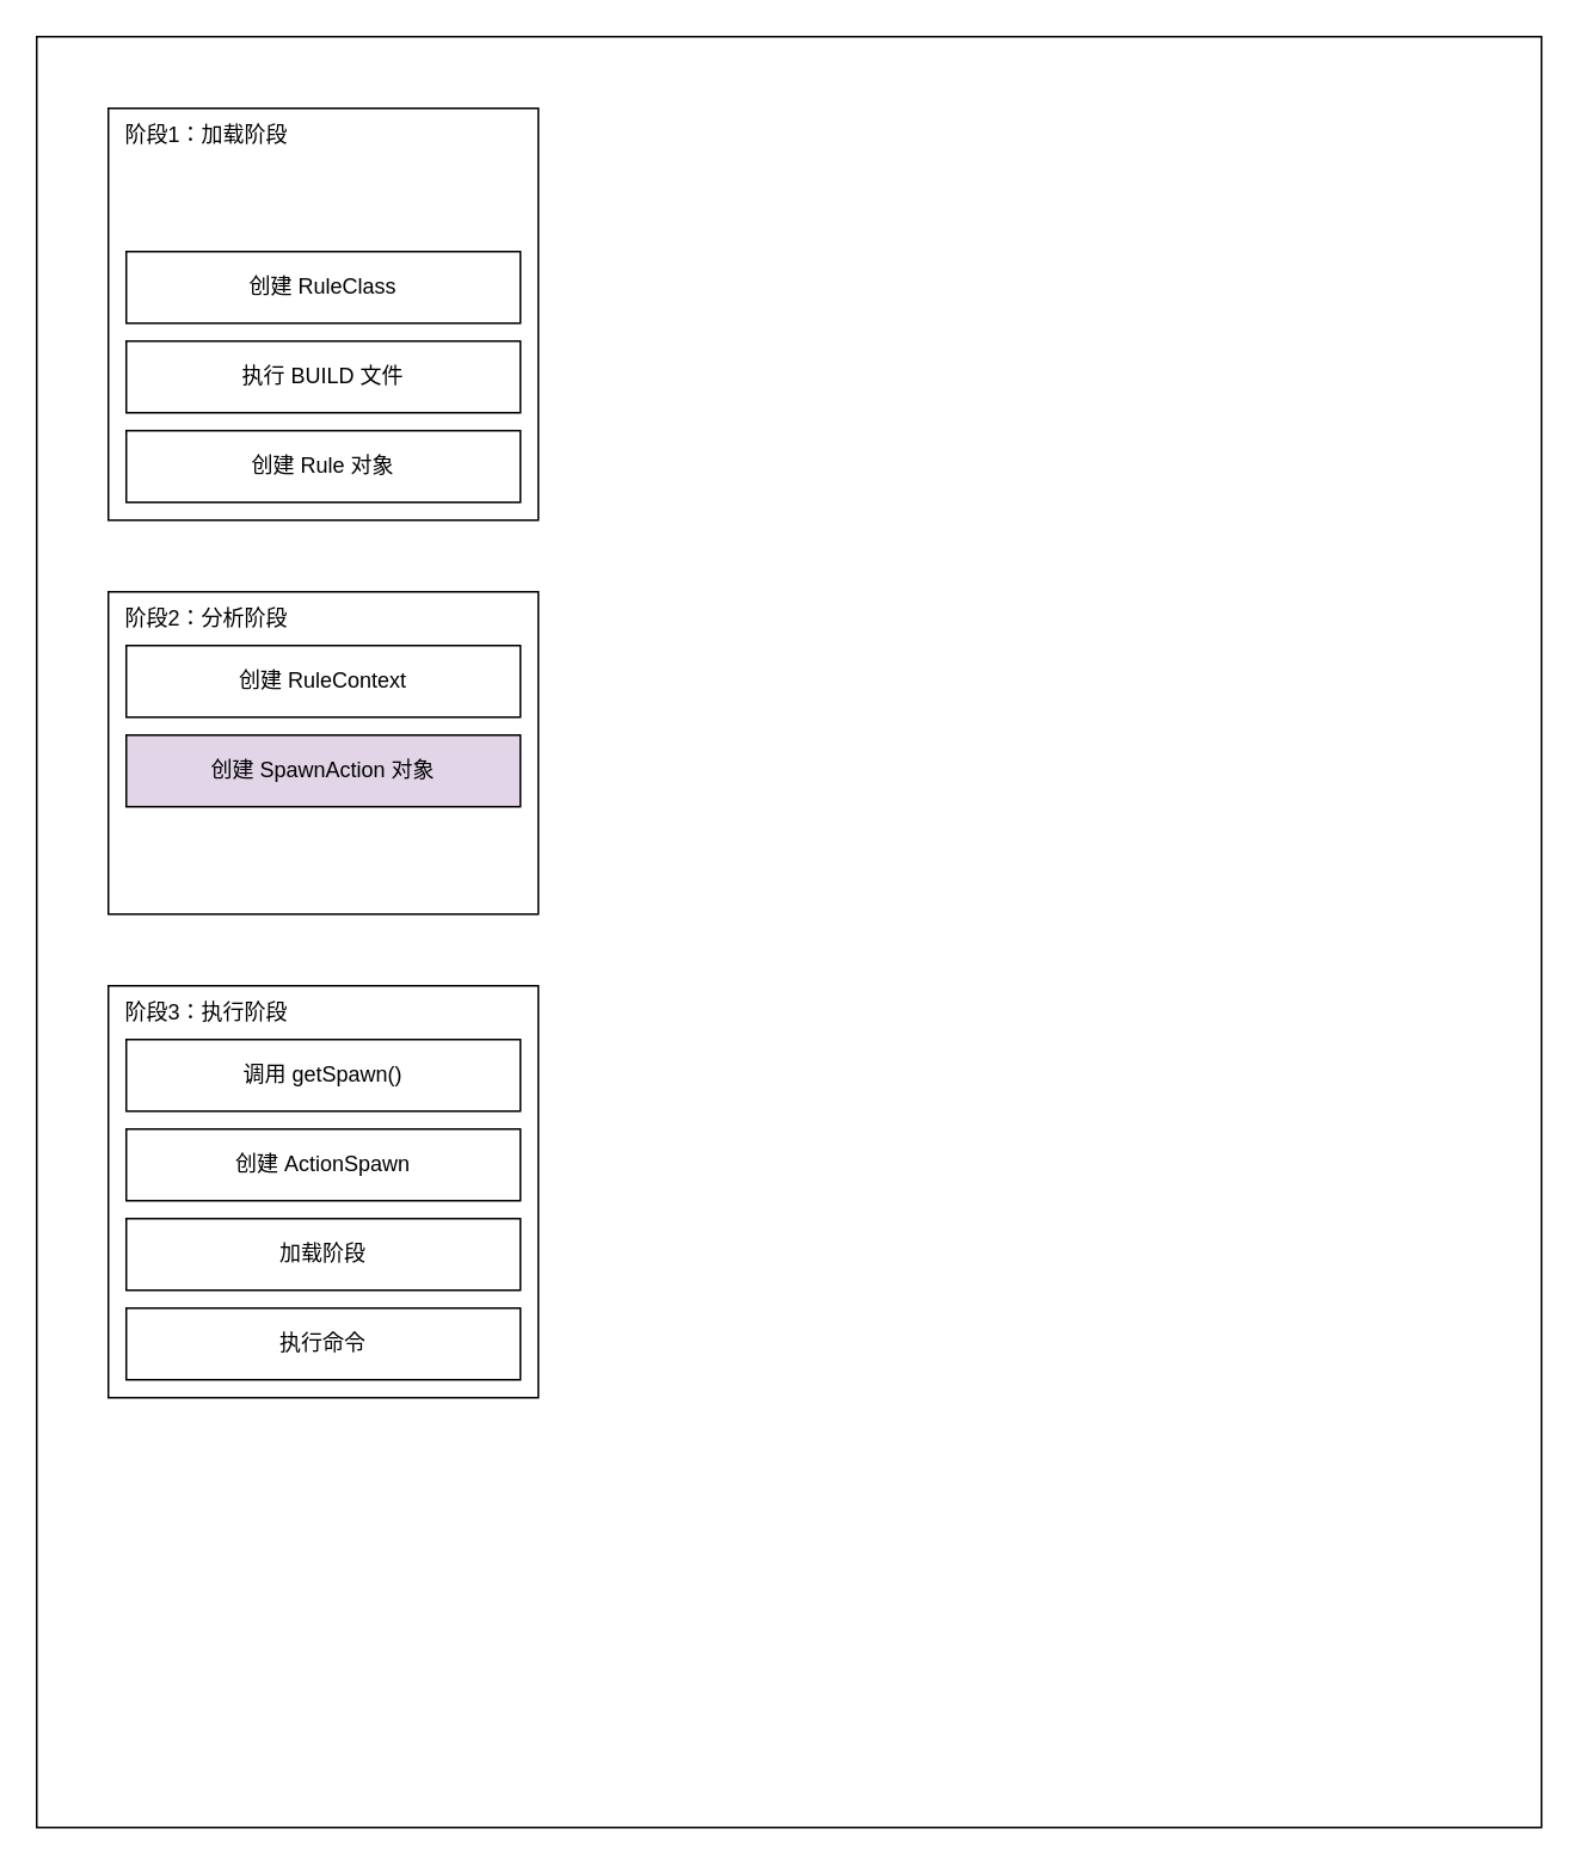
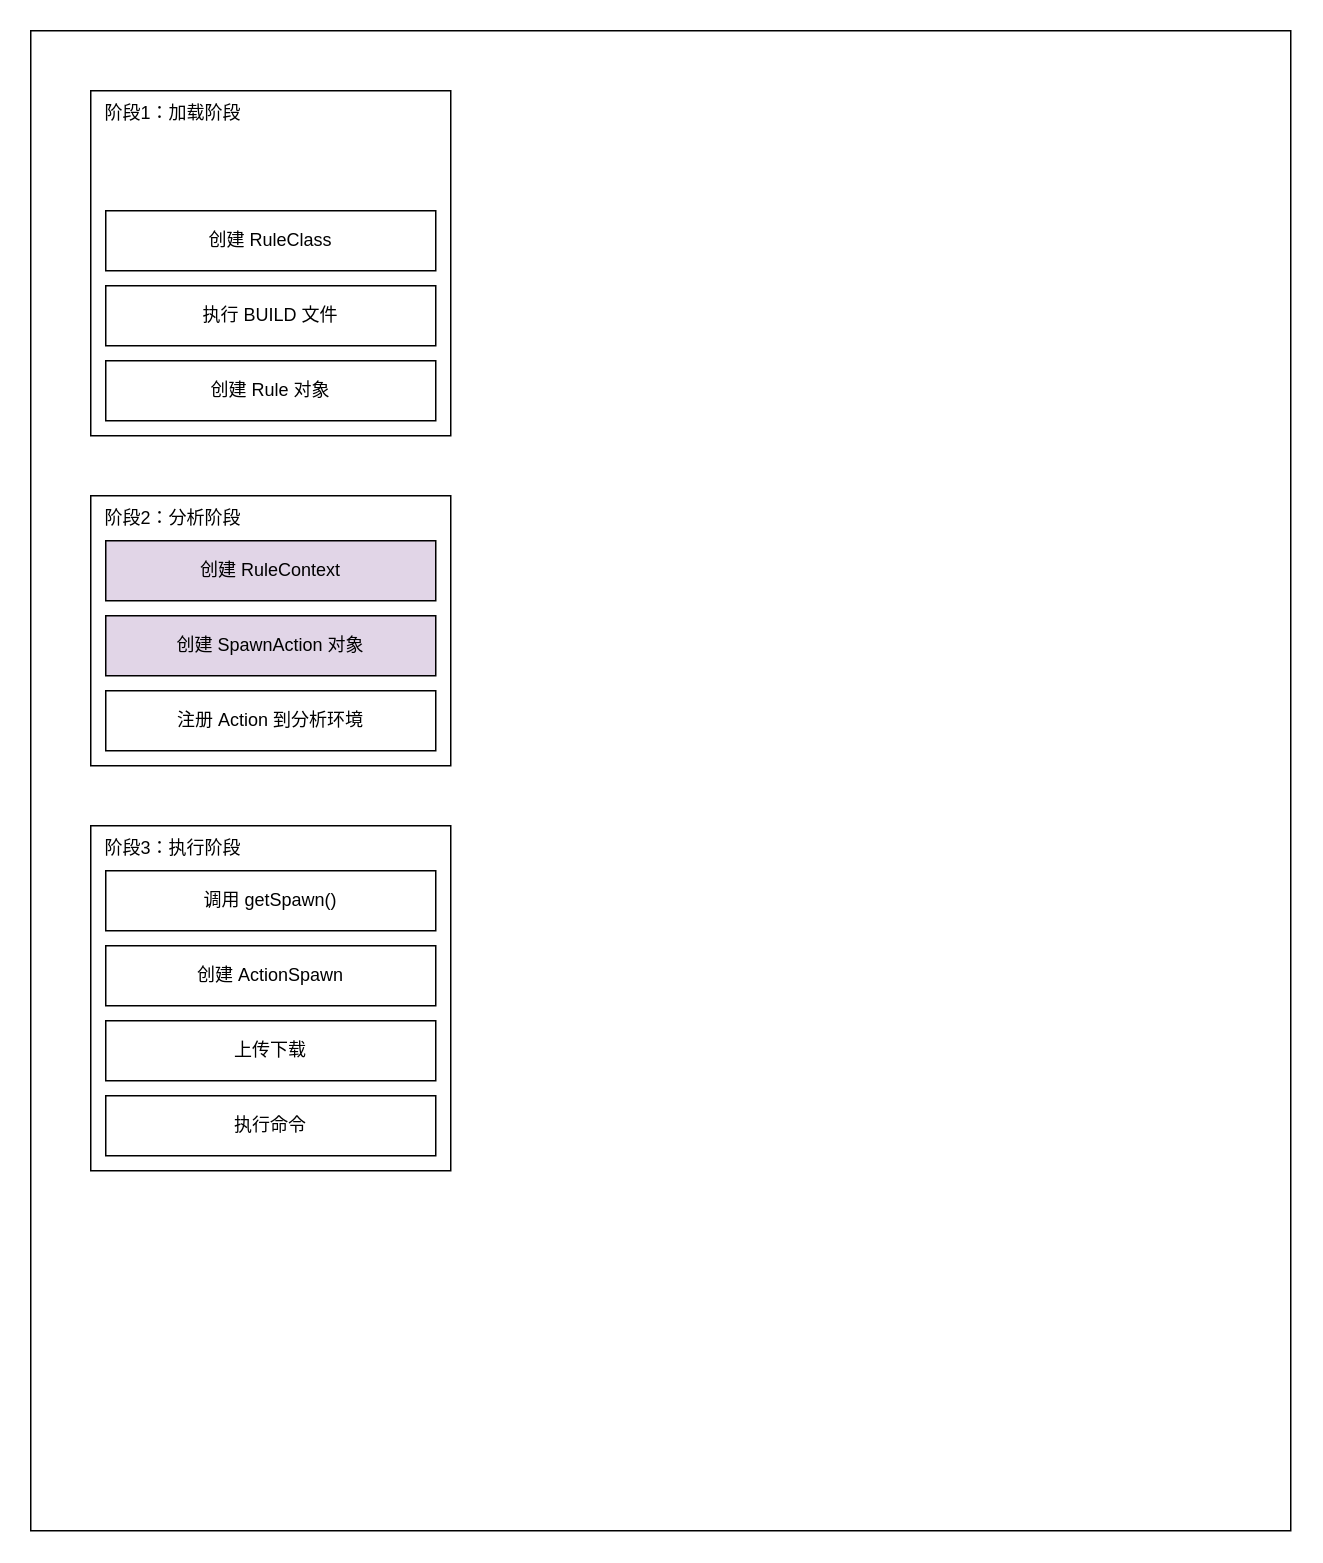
- <mxCell id="10" value="创建 RuleContext" style="rounded=0;whiteSpace=wrap;html=1;" vertex="1" parent="1"><mxGeometry x="70" y="360" width="220" height="40" as="geometry" /></mxCell>
+ <mxCell id="10" value="创建 RuleContext" style="rounded=0;whiteSpace=wrap;html=1;fillColor=#e1d5e7;" vertex="1" parent="1"><mxGeometry x="70" y="360" width="220" height="40" as="geometry" /></mxCell>
+ <mxCell id="12" value="注册 Action 到分析环境" style="rounded=0;whiteSpace=wrap;html=1;" vertex="1" parent="1"><mxGeometry x="70" y="460" width="220" height="40" as="geometry" /></mxCell>
- <mxCell id="17" value="加载阶段" style="rounded=0;whiteSpace=wrap;html=1;" vertex="1" parent="1"><mxGeometry x="70" y="680" width="220" height="40" as="geometry" /></mxCell>
+ <mxCell id="17" value="上传下载" style="rounded=0;whiteSpace=wrap;html=1;" vertex="1" parent="1"><mxGeometry x="70" y="680" width="220" height="40" as="geometry" /></mxCell>
